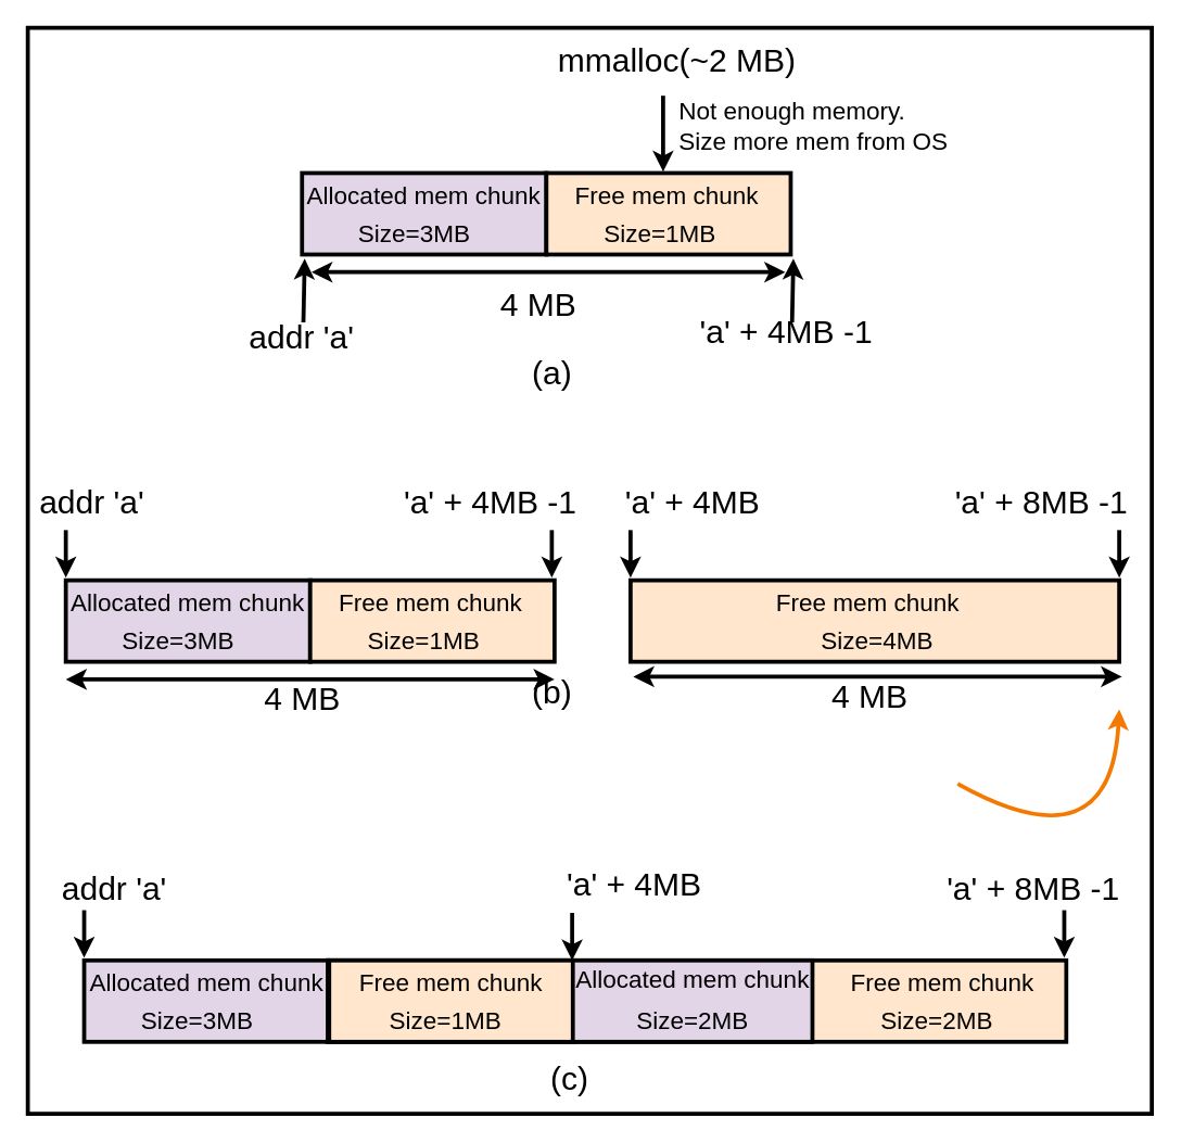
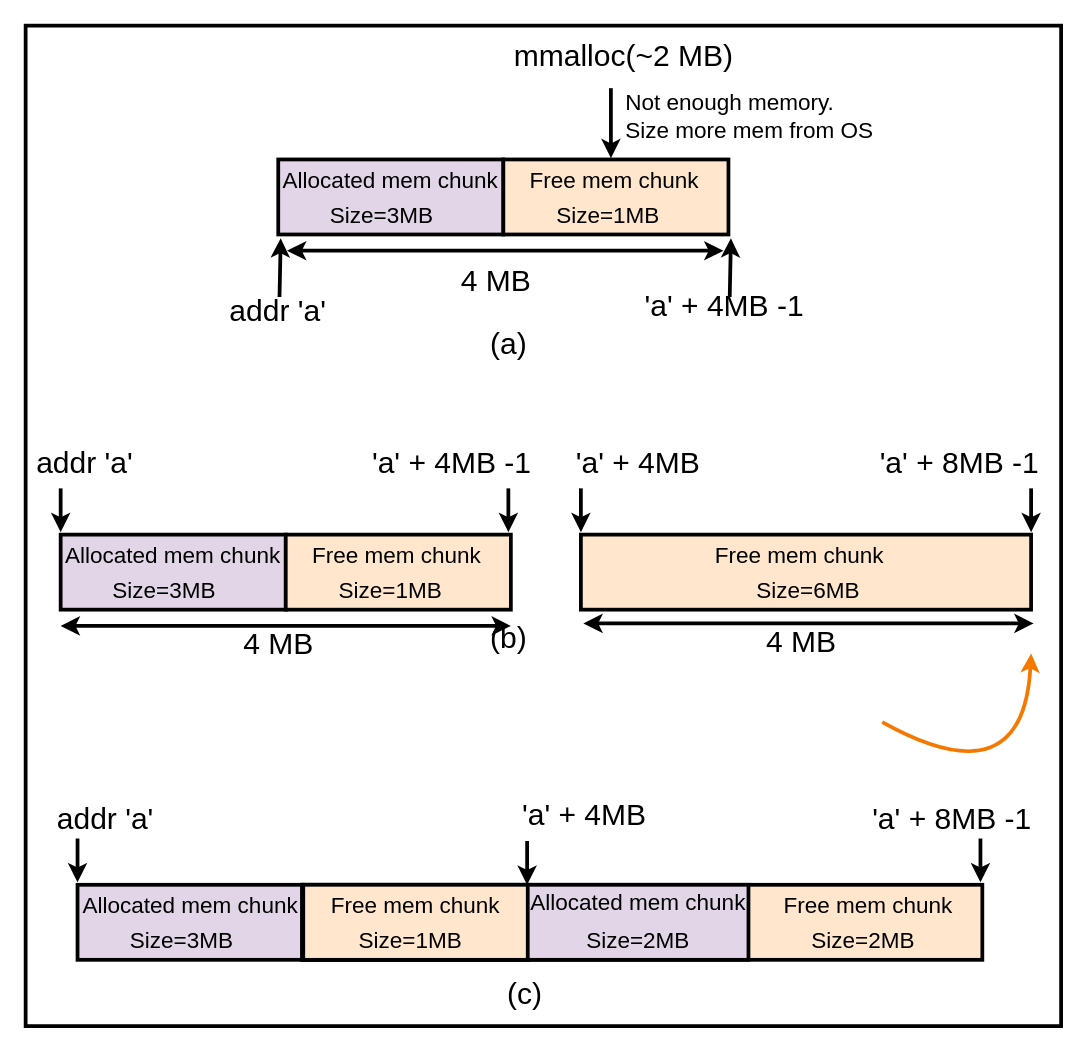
- <mxCell id="23" value="&lt;font style=&quot;font-size: 18px;&quot;&gt;Size=4MB&lt;br&gt;&lt;/font&gt;" style="text;html=1;strokeColor=none;fillColor=none;align=center;verticalAlign=middle;whiteSpace=wrap;rounded=0;" vertex="1" parent="1"><mxGeometry x="584" y="457" width="124" height="30" as="geometry" /></mxCell>
+ <mxCell id="23" value="&lt;font style=&quot;font-size: 18px;&quot;&gt;Size=6MB&lt;br&gt;&lt;/font&gt;" style="text;html=1;strokeColor=none;fillColor=none;align=center;verticalAlign=middle;whiteSpace=wrap;rounded=0;" vertex="1" parent="1"><mxGeometry x="584" y="457" width="124" height="30" as="geometry" /></mxCell>
